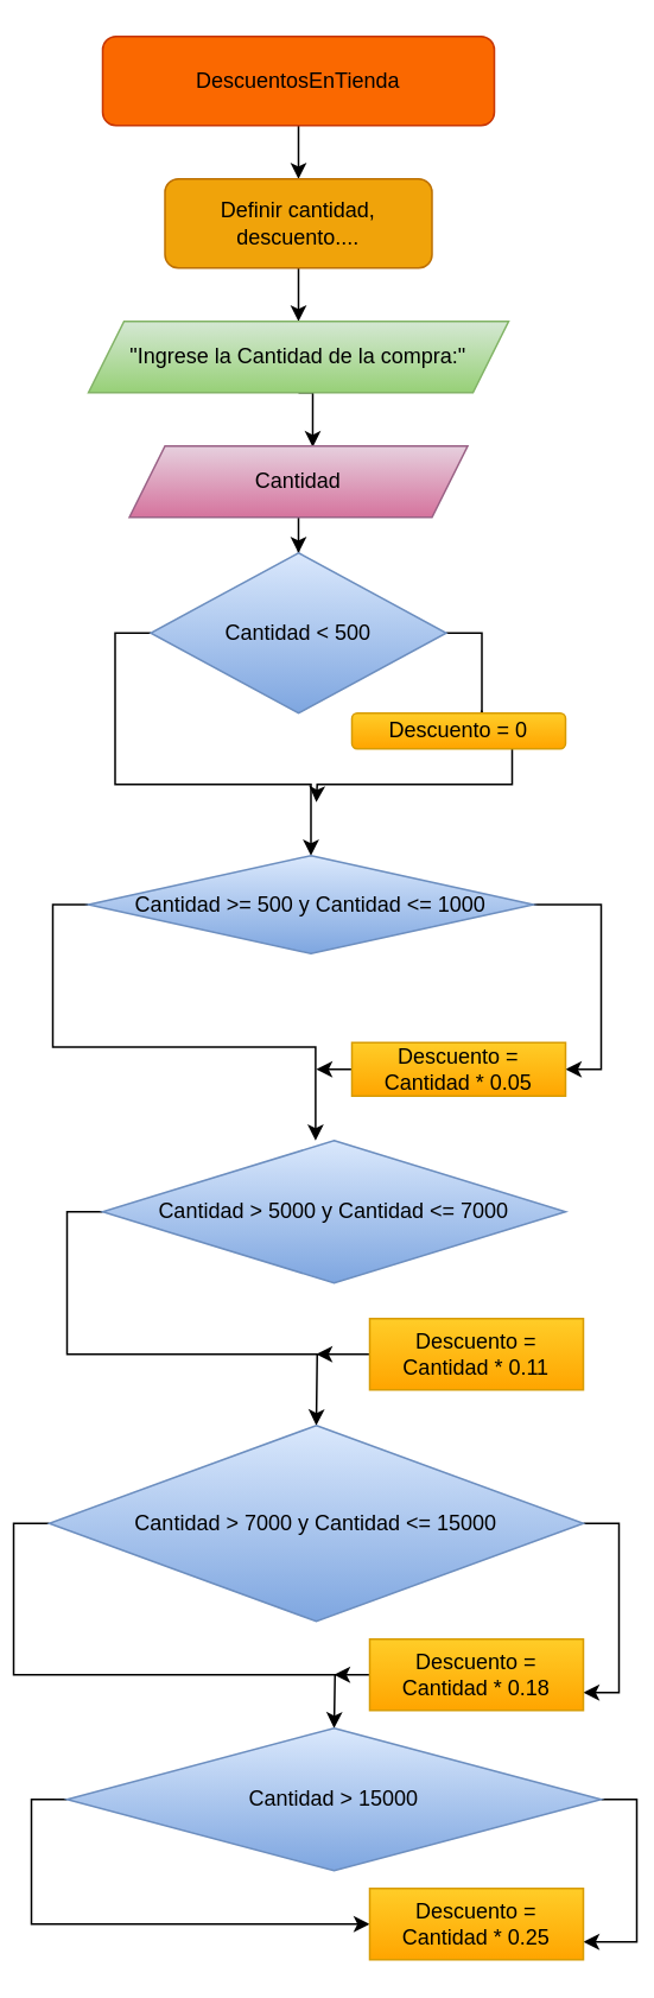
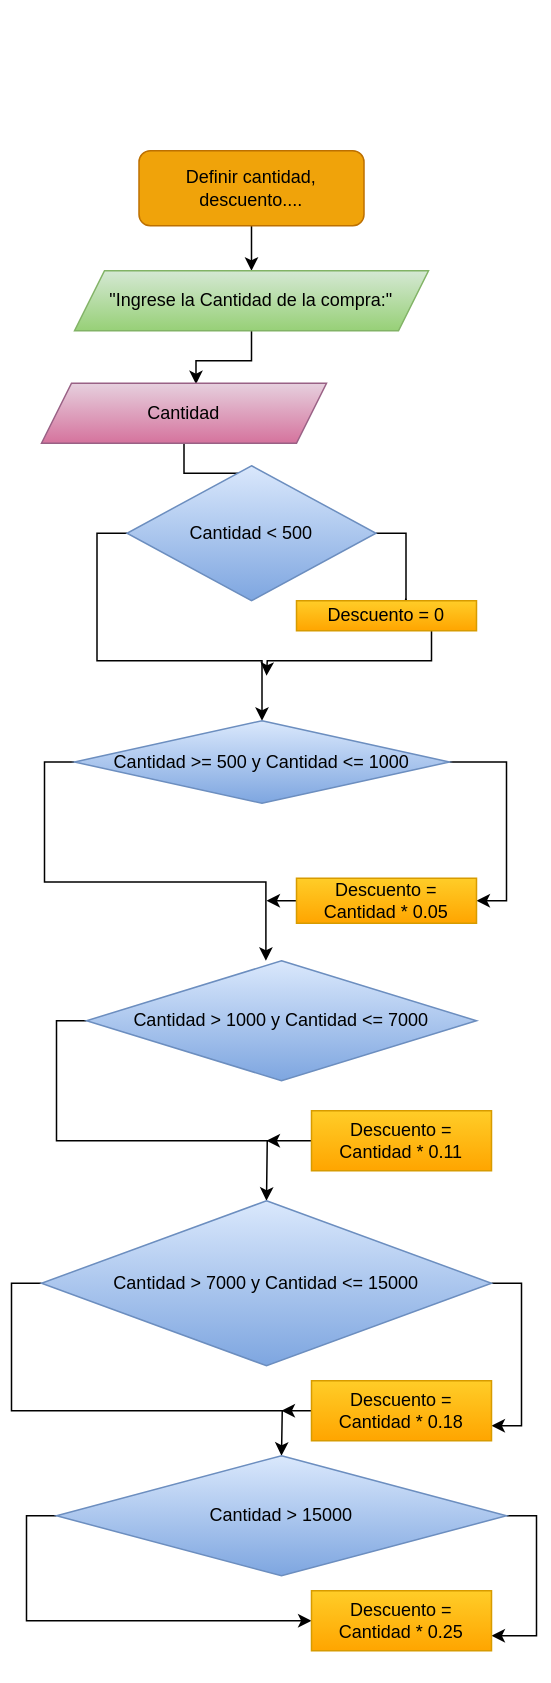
- <mxCell id="3" value="&lt;font style=&quot;vertical-align: inherit;&quot;&gt;&lt;font style=&quot;vertical-align: inherit;&quot;&gt;DescuentosEnTienda&lt;/font&gt;&lt;/font&gt;" style="rounded=1;whiteSpace=wrap;html=1;fillColor=#fa6800;strokeColor=#C73500;fontColor=#000000;" vertex="1" parent="1"><mxGeometry x="50" y="20" width="220" height="50" as="geometry" /></mxCell>
- <mxCell id="2" style="edgeStyle=orthogonalEdgeStyle;rounded=0;orthogonalLoop=1;jettySize=auto;html=1;exitX=0.5;exitY=1;exitDx=0;exitDy=0;" edge="1" parent="1" source="3" target="5"><mxGeometry relative="1" as="geometry" /></mxCell>
- <mxCell id="9" value="Cantidad" style="shape=parallelogram;perimeter=parallelogramPerimeter;whiteSpace=wrap;html=1;fixedSize=1;fillColor=#e6d0de;gradientColor=#d5739d;strokeColor=#996185;" vertex="1" parent="1"><mxGeometry x="65" y="250" width="190" height="40" as="geometry" /></mxCell>
+ <mxCell id="9" value="Cantidad" style="shape=parallelogram;perimeter=parallelogramPerimeter;whiteSpace=wrap;html=1;fixedSize=1;fillColor=#e6d0de;gradientColor=#d5739d;strokeColor=#996185;" vertex="1" parent="1"><mxGeometry x="20" y="255" width="190" height="40" as="geometry" /></mxCell>
- <mxCell id="14" value="Descuento = 0" style="whiteSpace=wrap;html=1;fillColor=#ffcd28;gradientColor=#ffa500;strokeColor=#d79b00;rounded=1;" vertex="1" parent="1"><mxGeometry x="190" y="400" width="120" height="20" as="geometry" /></mxCell>
+ <mxCell id="14" value="Descuento = 0" style="rounded=0;whiteSpace=wrap;html=1;fillColor=#ffcd28;gradientColor=#ffa500;strokeColor=#d79b00;" vertex="1" parent="1"><mxGeometry x="190" y="400" width="120" height="20" as="geometry" /></mxCell>
- <mxCell id="21" value="Cantidad &gt; 5000 y Cantidad &lt;= 7000" style="rhombus;whiteSpace=wrap;html=1;fillColor=#dae8fc;gradientColor=#7ea6e0;strokeColor=#6c8ebf;" vertex="1" parent="1"><mxGeometry x="50" y="640" width="260" height="80" as="geometry" /></mxCell>
+ <mxCell id="21" value="Cantidad &gt; 1000 y Cantidad &lt;= 7000" style="rhombus;whiteSpace=wrap;html=1;fillColor=#dae8fc;gradientColor=#7ea6e0;strokeColor=#6c8ebf;" vertex="1" parent="1"><mxGeometry x="50" y="640" width="260" height="80" as="geometry" /></mxCell>
